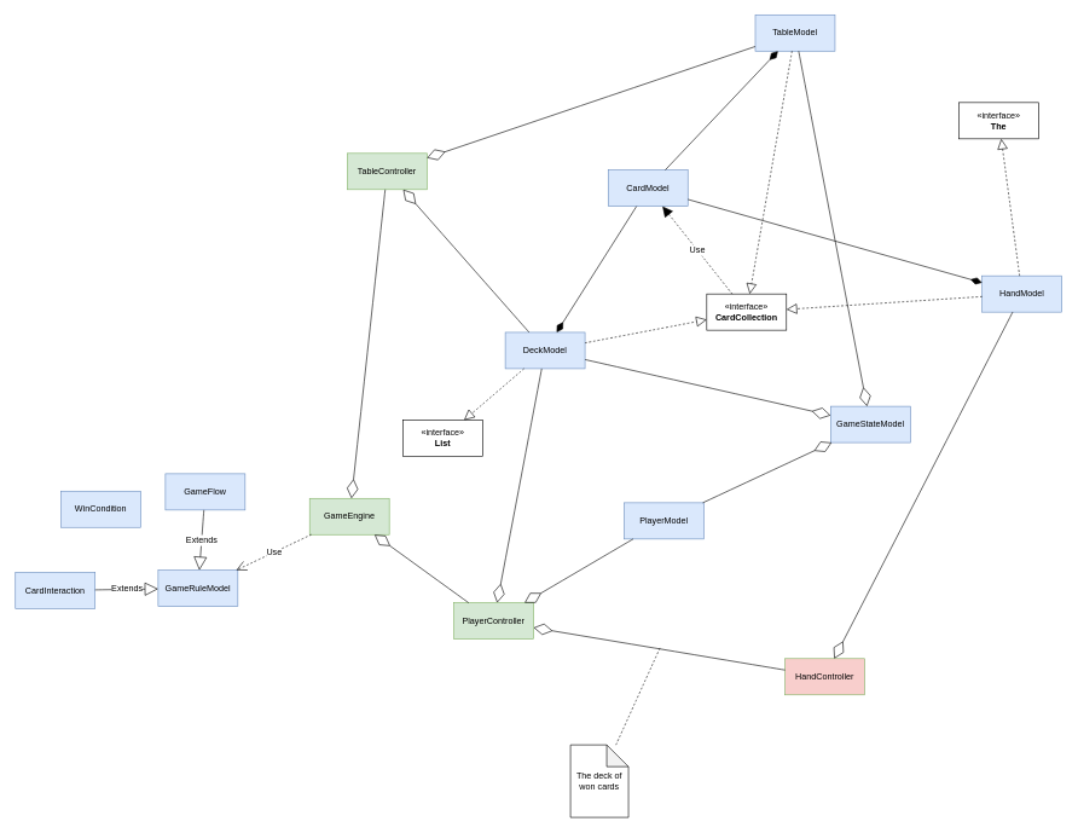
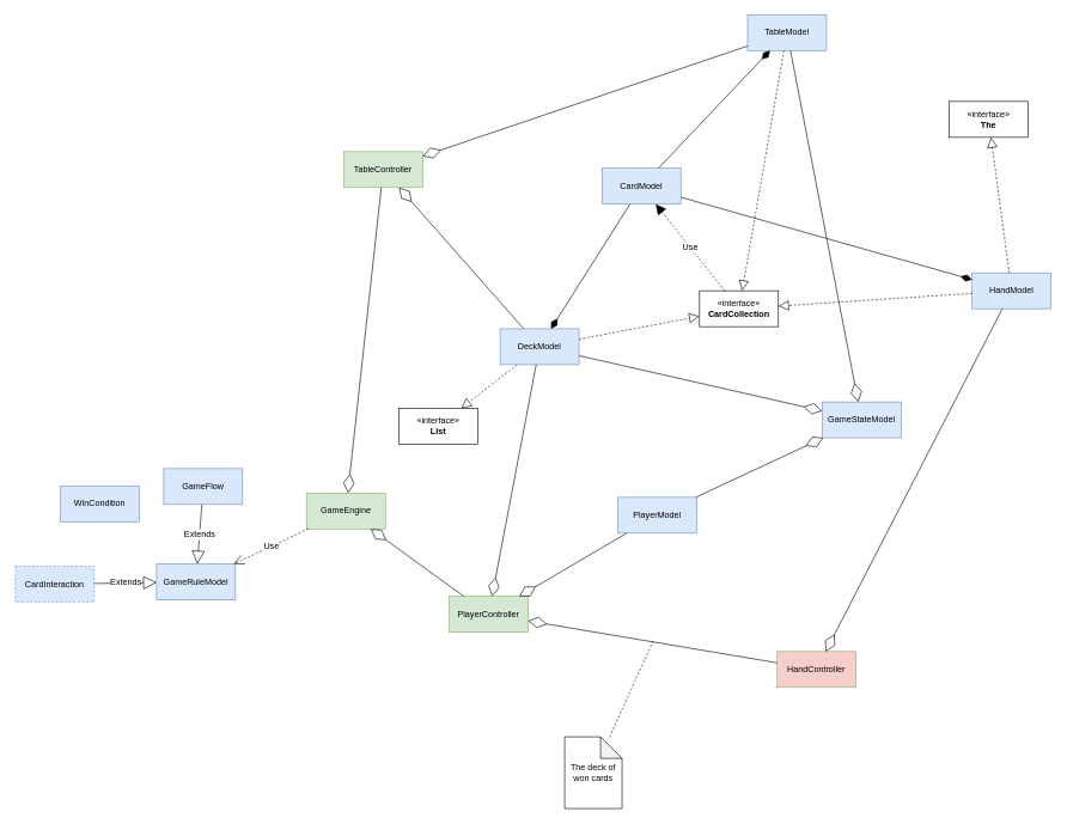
- <mxCell id="7" value="«interface»&lt;br&gt;&lt;b&gt;List&lt;/b&gt;" style="html=1;whiteSpace=wrap;" vertex="1" parent="1"><mxGeometry x="555" y="579" width="110" height="50" as="geometry" /></mxCell>
+ <mxCell id="7" value="«interface»&lt;br&gt;&lt;b&gt;List&lt;/b&gt;" style="html=1;whiteSpace=wrap;" vertex="1" parent="1"><mxGeometry x="555" y="569" width="110" height="50" as="geometry" /></mxCell>
- <mxCell id="20" value="CardInteraction" style="html=1;whiteSpace=wrap;fillColor=#dae8fc;strokeColor=#6c8ebf;" vertex="1" parent="1"><mxGeometry x="20" y="789" width="110" height="50" as="geometry" /></mxCell>
+ <mxCell id="20" value="CardInteraction" style="html=1;whiteSpace=wrap;fillColor=#dae8fc;strokeColor=#6c8ebf;dashed=1;" vertex="1" parent="1"><mxGeometry x="20" y="789" width="110" height="50" as="geometry" /></mxCell>
